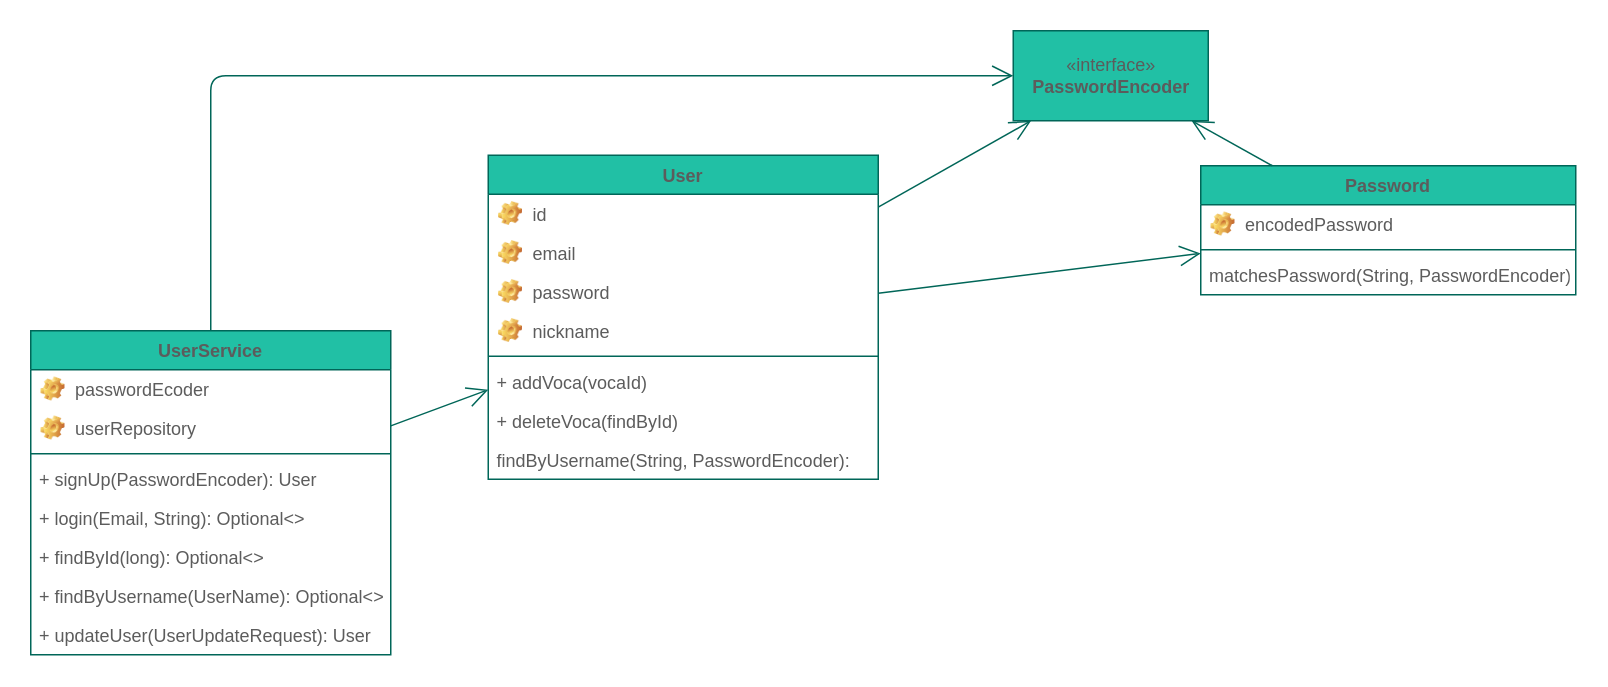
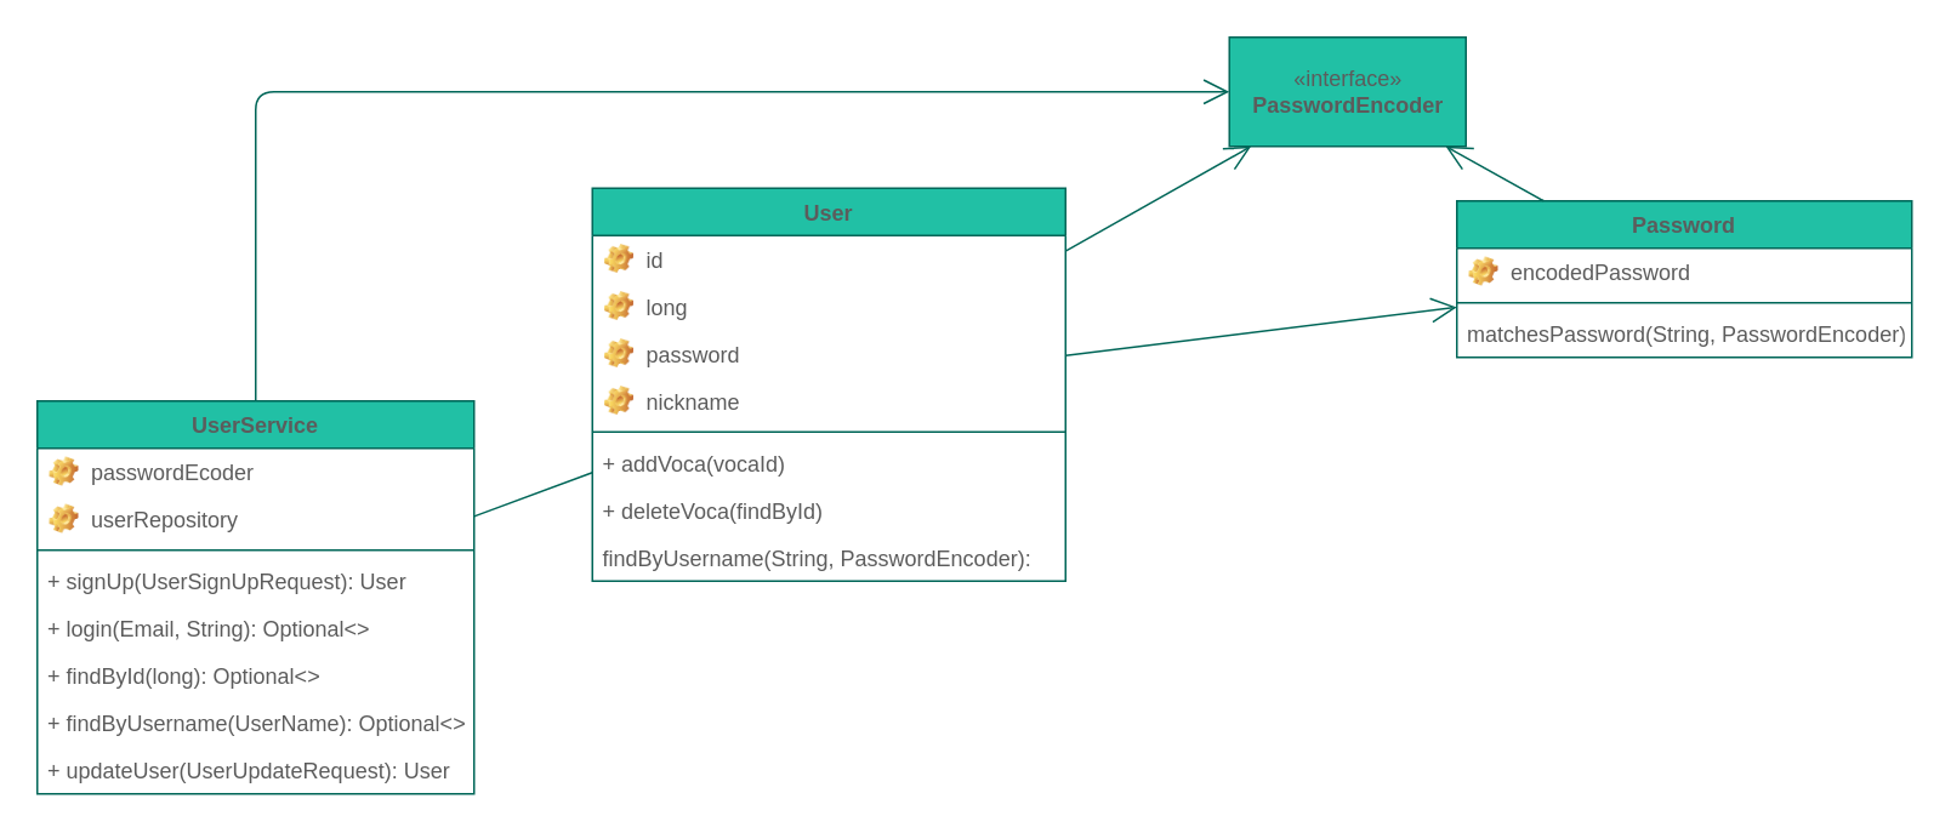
- <mxCell id="4" value="email" style="label;fontStyle=0;strokeColor=none;fillColor=none;align=left;verticalAlign=top;overflow=hidden;spacingLeft=28;spacingRight=4;rotatable=0;points=[[0,0.5],[1,0.5]];portConstraint=eastwest;imageWidth=16;imageHeight=16;image=img/clipart/Gear_128x128.png;rounded=0;sketch=0;fontColor=#5C5C5C;" parent="2" vertex="1"><mxGeometry y="52" width="260" height="26" as="geometry" /></mxCell>
+ <mxCell id="4" value="long" style="label;fontStyle=0;strokeColor=none;fillColor=none;align=left;verticalAlign=top;overflow=hidden;spacingLeft=28;spacingRight=4;rotatable=0;points=[[0,0.5],[1,0.5]];portConstraint=eastwest;imageWidth=16;imageHeight=16;image=img/clipart/Gear_128x128.png;rounded=0;sketch=0;fontColor=#5C5C5C;" parent="2" vertex="1"><mxGeometry y="52" width="260" height="26" as="geometry" /></mxCell>
- <mxCell id="29" value="" style="endArrow=open;endFill=1;endSize=12;html=1;fontColor=#5C5C5C;strokeColor=#006658;fillColor=#21C0A5;" parent="1" source="15" target="2" edge="1"><mxGeometry width="160" relative="1" as="geometry"><mxPoint x="595" y="338" as="sourcePoint" /><mxPoint x="690" y="338" as="targetPoint" /></mxGeometry></mxCell>
+ <mxCell id="29" value="" style="endArrow=none;endFill=1;endSize=12;html=1;fontColor=#5C5C5C;strokeColor=#006658;fillColor=#21C0A5;" parent="1" source="15" target="2" edge="1"><mxGeometry width="160" relative="1" as="geometry"><mxPoint x="595" y="338" as="sourcePoint" /><mxPoint x="690" y="338" as="targetPoint" /></mxGeometry></mxCell>
- <mxCell id="19" value="+ signUp(PasswordEncoder): User" style="text;strokeColor=none;fillColor=none;align=left;verticalAlign=top;spacingLeft=4;spacingRight=4;overflow=hidden;rotatable=0;points=[[0,0.5],[1,0.5]];portConstraint=eastwest;fontColor=#5C5C5C;" parent="15" vertex="1"><mxGeometry y="86" width="240" height="26" as="geometry" /></mxCell>
+ <mxCell id="19" value="+ signUp(UserSignUpRequest): User" style="text;strokeColor=none;fillColor=none;align=left;verticalAlign=top;spacingLeft=4;spacingRight=4;overflow=hidden;rotatable=0;points=[[0,0.5],[1,0.5]];portConstraint=eastwest;fontColor=#5C5C5C;" parent="15" vertex="1"><mxGeometry y="86" width="240" height="26" as="geometry" /></mxCell>
